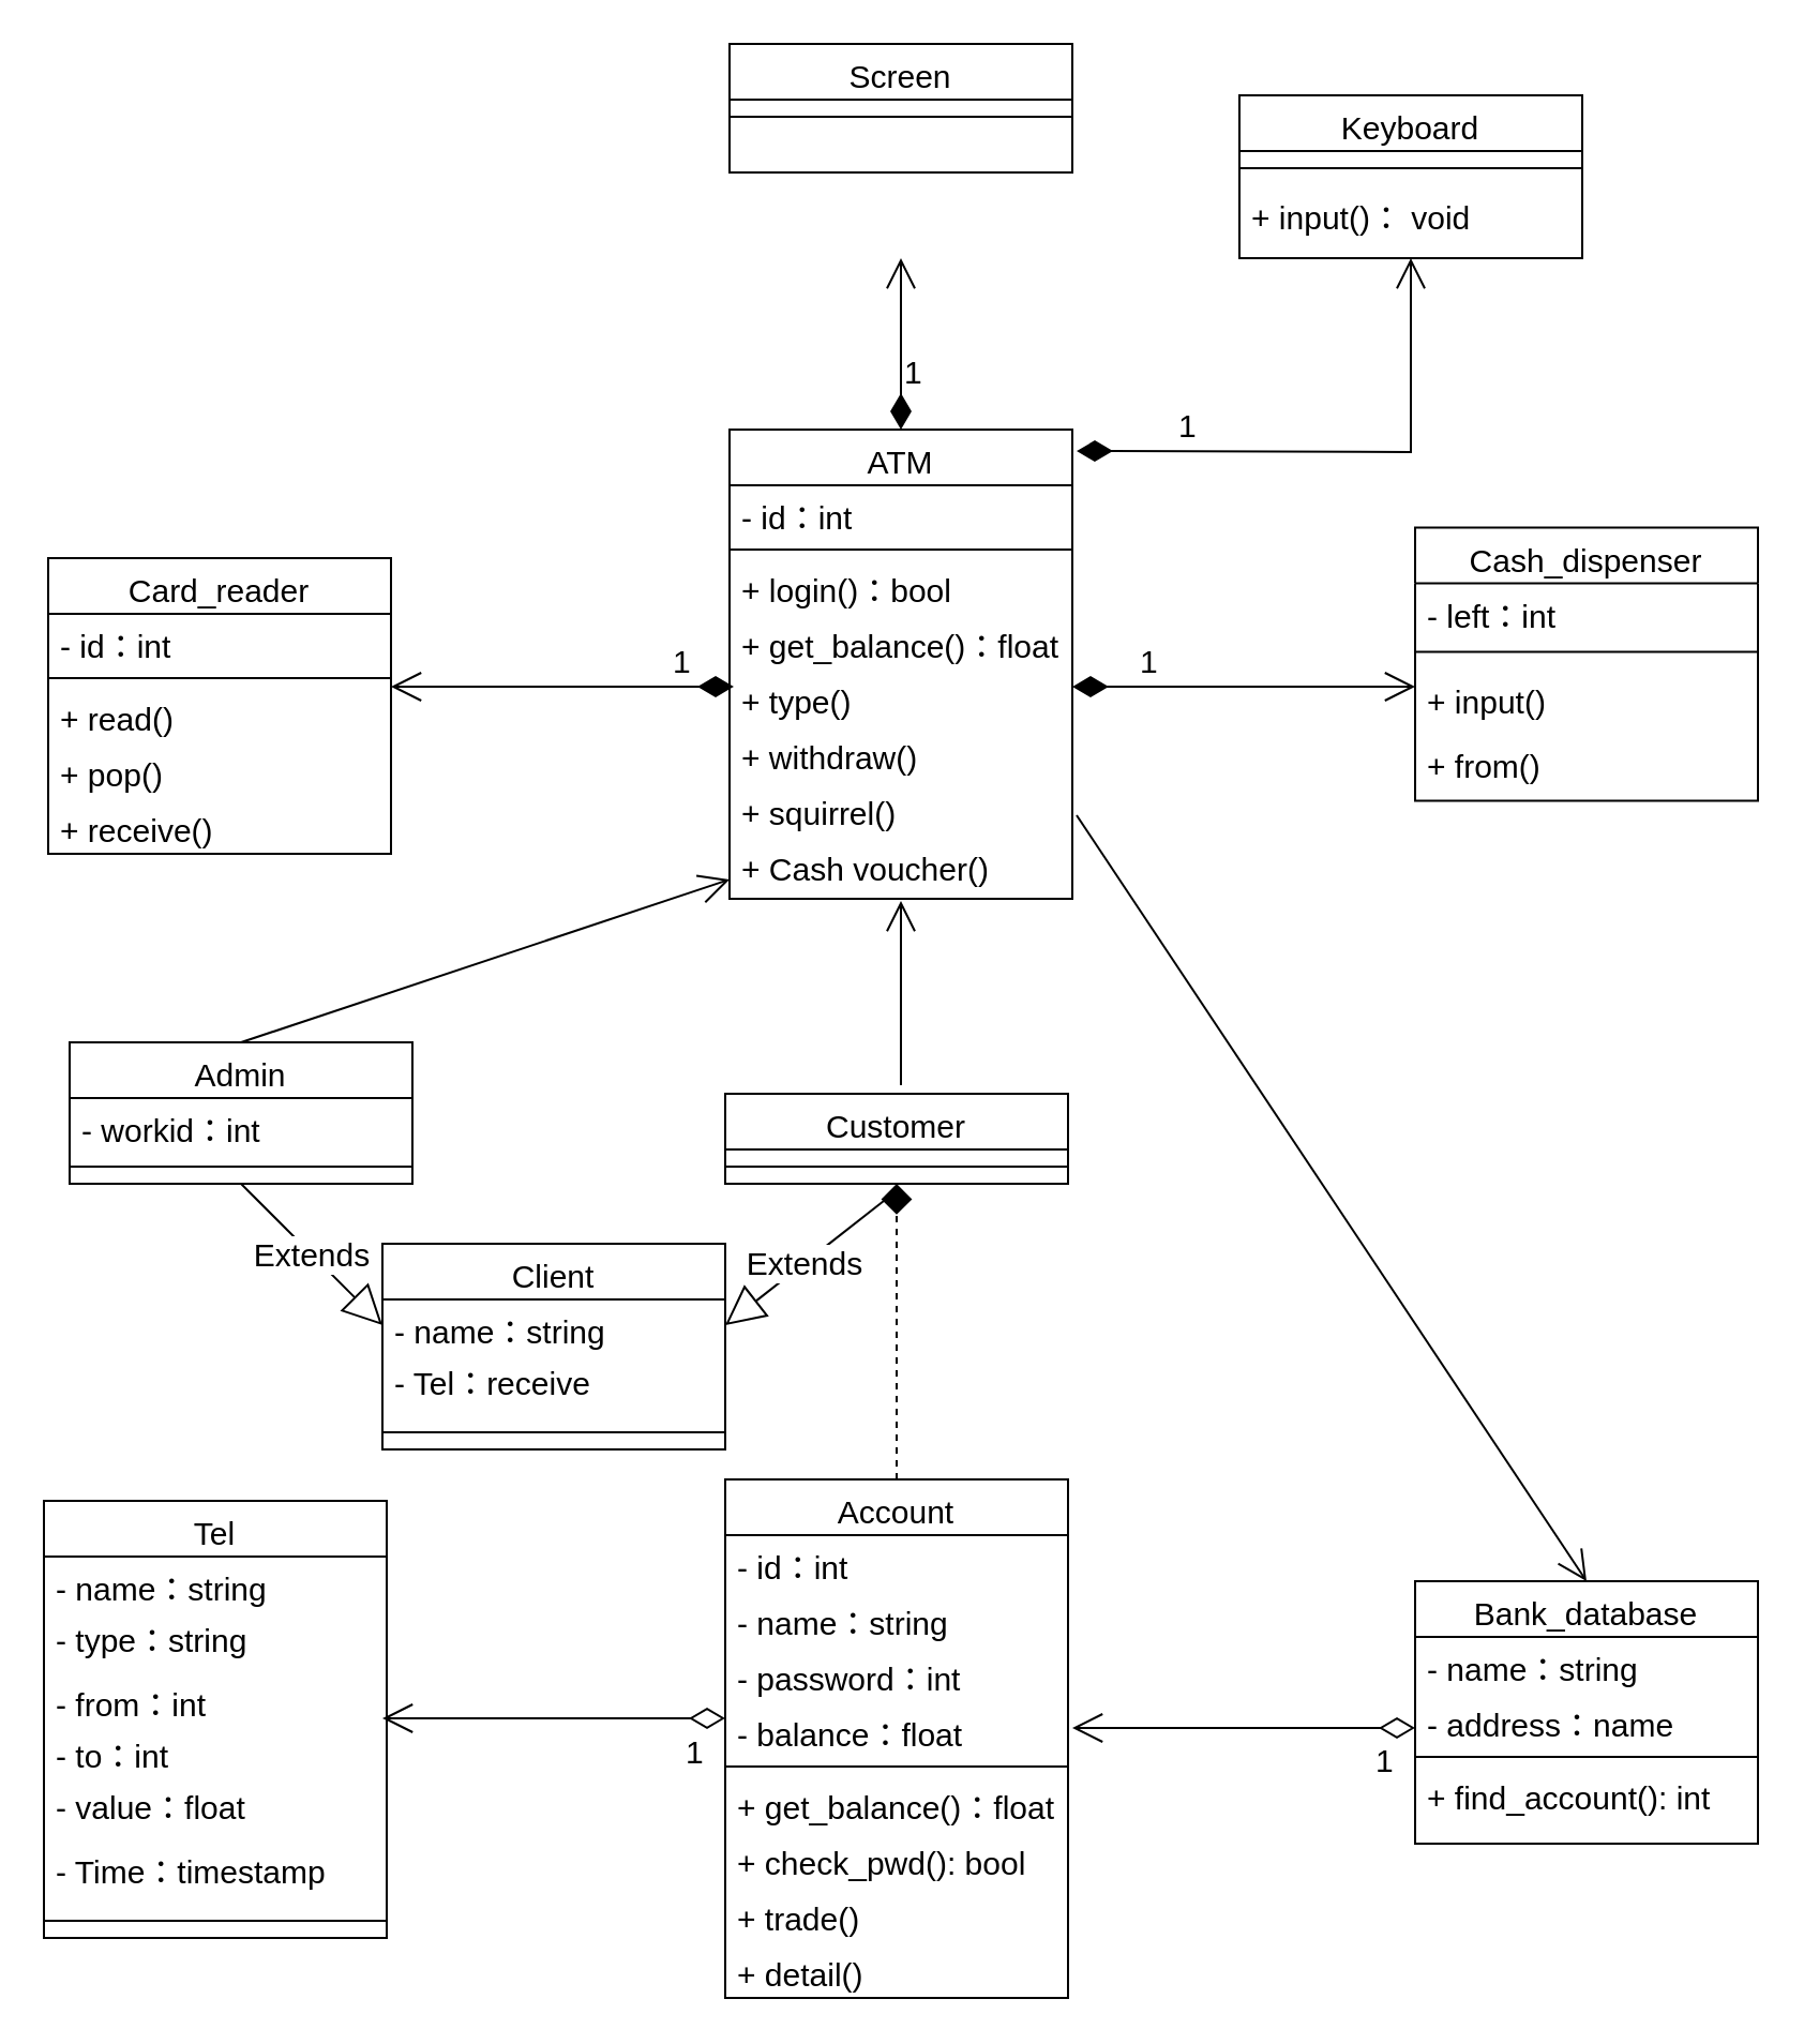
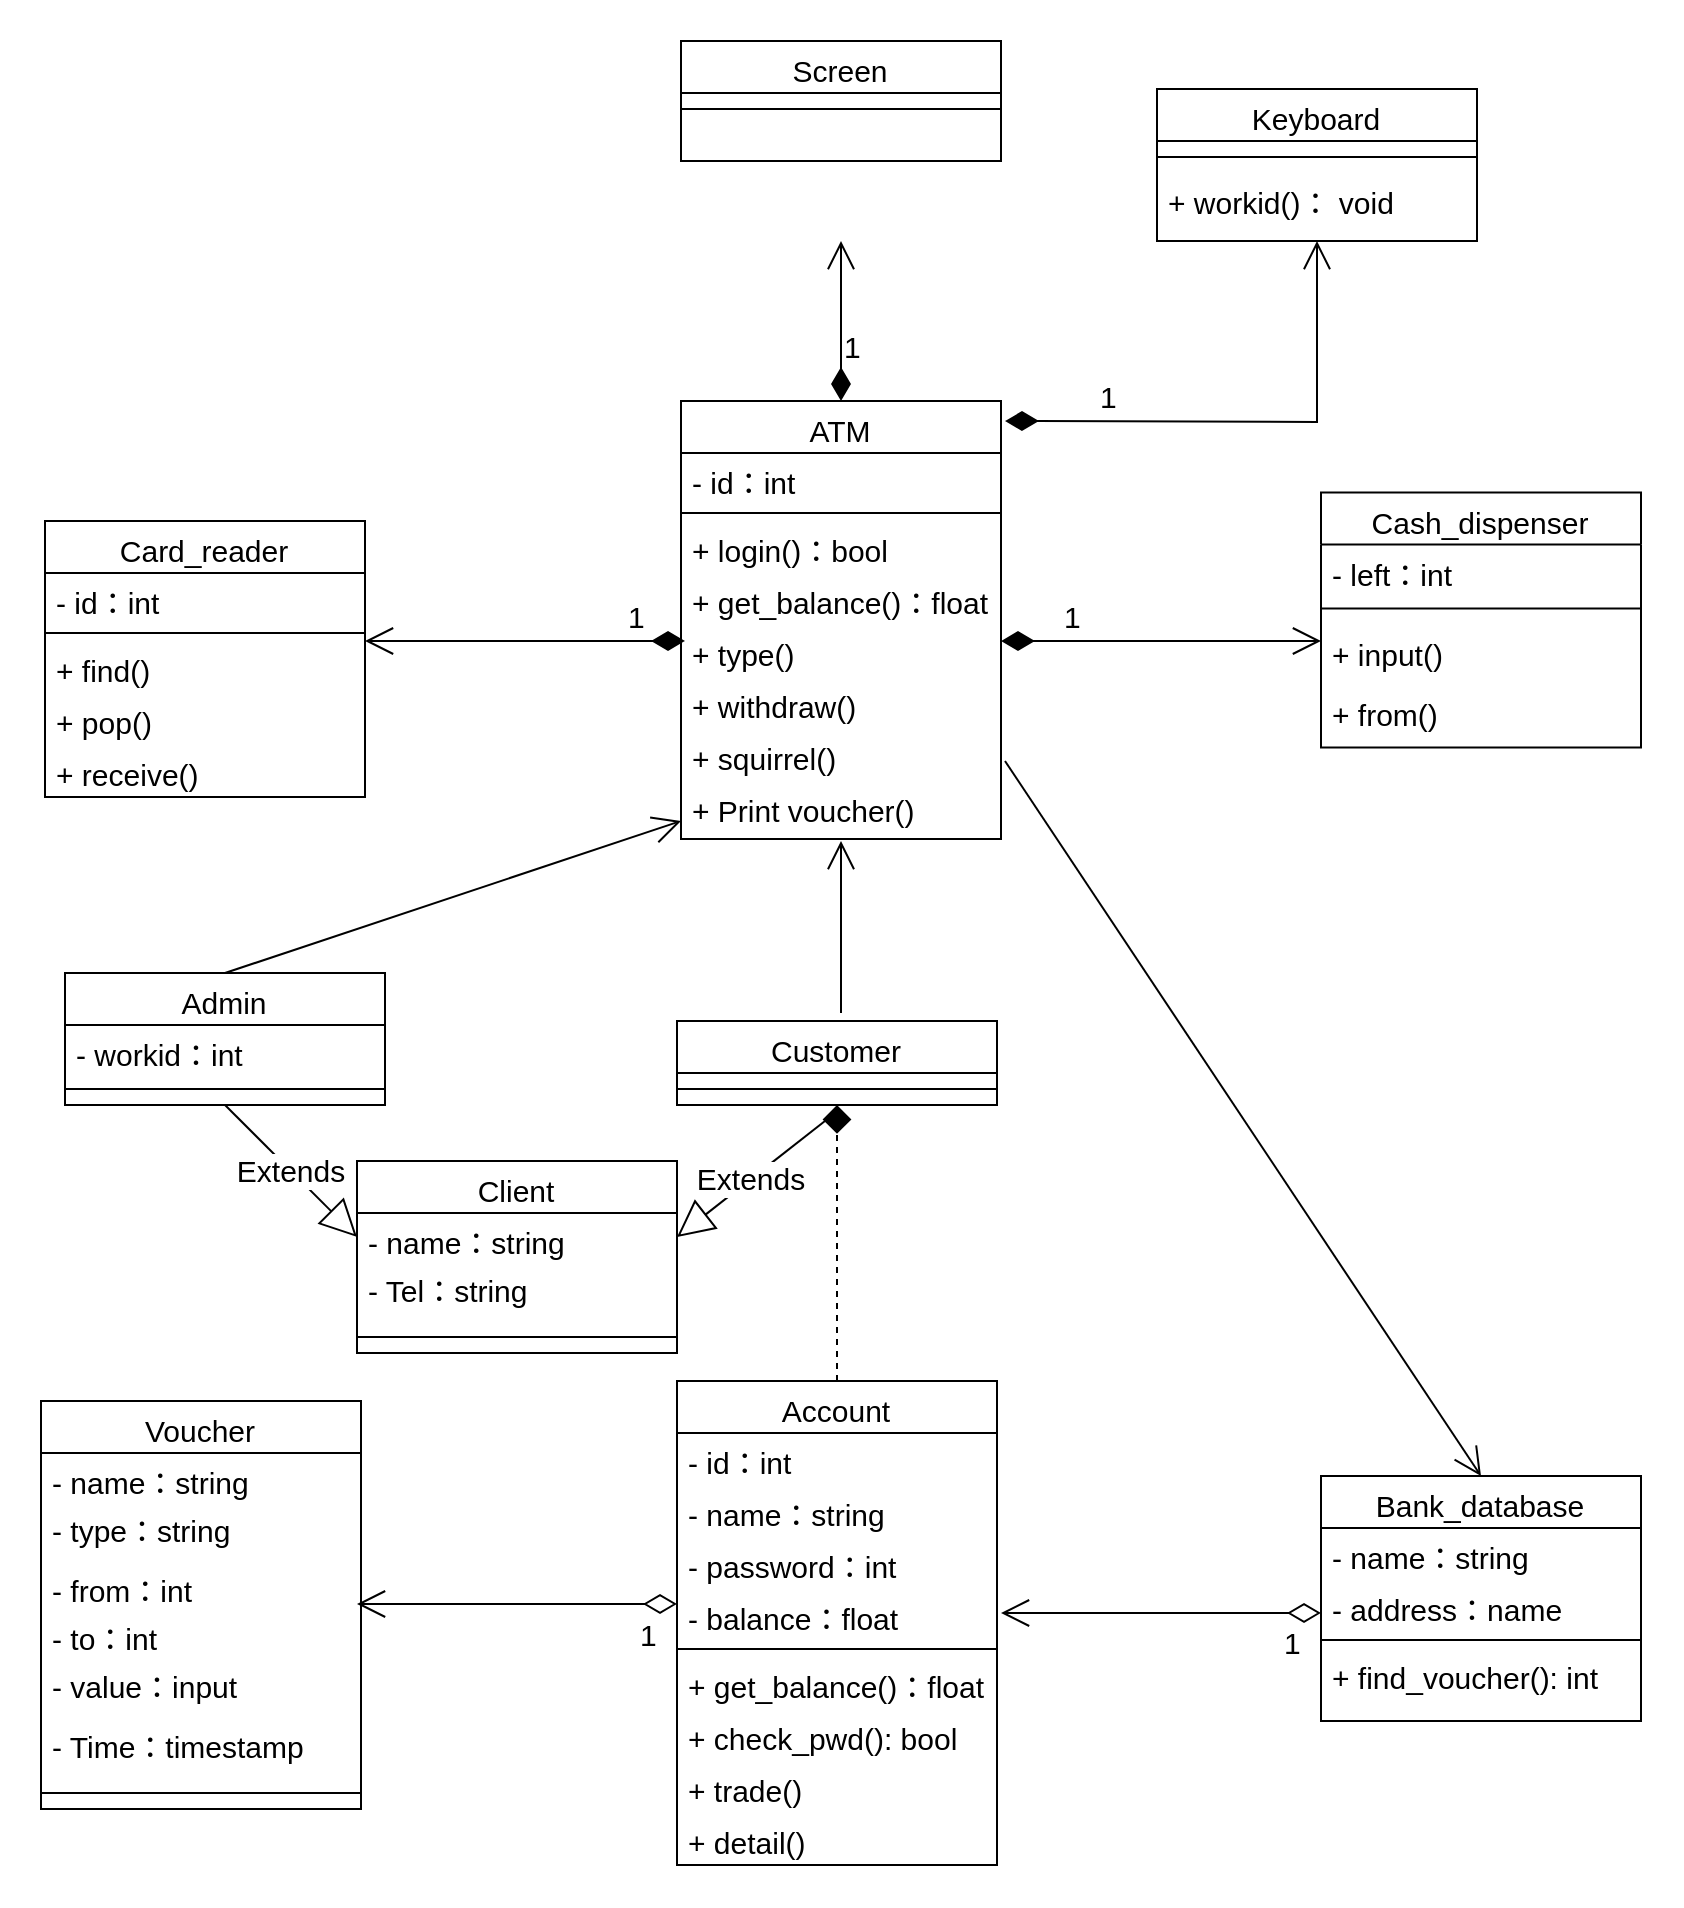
- <mxCell id="17" value="+ input()： void" style="text;align=left;verticalAlign=top;spacingLeft=4;spacingRight=4;overflow=hidden;rotatable=0;points=[[0,0.5],[1,0.5]];portConstraint=eastwest;fontStyle=0;fontSize=15;" vertex="1" parent="15"><mxGeometry y="42" width="160" height="26" as="geometry" /></mxCell>
+ <mxCell id="17" value="+ workid()： void" style="text;align=left;verticalAlign=top;spacingLeft=4;spacingRight=4;overflow=hidden;rotatable=0;points=[[0,0.5],[1,0.5]];portConstraint=eastwest;fontStyle=0;fontSize=15;" vertex="1" parent="15"><mxGeometry y="42" width="160" height="26" as="geometry" /></mxCell>
- <mxCell id="5" value="+ read()" style="text;align=left;verticalAlign=top;spacingLeft=4;spacingRight=4;overflow=hidden;rotatable=0;points=[[0,0.5],[1,0.5]];portConstraint=eastwest;fontStyle=0;fontSize=15;" parent="2" vertex="1"><mxGeometry y="60" width="160" height="26" as="geometry" /></mxCell>
+ <mxCell id="5" value="+ find()" style="text;align=left;verticalAlign=top;spacingLeft=4;spacingRight=4;overflow=hidden;rotatable=0;points=[[0,0.5],[1,0.5]];portConstraint=eastwest;fontStyle=0;fontSize=15;" parent="2" vertex="1"><mxGeometry y="60" width="160" height="26" as="geometry" /></mxCell>
- <mxCell id="28" value="+ Cash voucher()" style="text;align=left;verticalAlign=top;spacingLeft=4;spacingRight=4;overflow=hidden;rotatable=0;points=[[0,0.5],[1,0.5]];portConstraint=eastwest;fontStyle=0;fontSize=15;" vertex="1" parent="20"><mxGeometry y="190" width="160" height="26" as="geometry" /></mxCell>
+ <mxCell id="28" value="+ Print voucher()" style="text;align=left;verticalAlign=top;spacingLeft=4;spacingRight=4;overflow=hidden;rotatable=0;points=[[0,0.5],[1,0.5]];portConstraint=eastwest;fontStyle=0;fontSize=15;" vertex="1" parent="20"><mxGeometry y="190" width="160" height="26" as="geometry" /></mxCell>
- <mxCell id="66" value="- Tel：receive" style="text;align=left;verticalAlign=top;spacingLeft=4;spacingRight=4;overflow=hidden;rotatable=0;points=[[0,0.5],[1,0.5]];portConstraint=eastwest;fontStyle=0;fontSize=15;" vertex="1" parent="64"><mxGeometry y="50" width="160" height="30" as="geometry" /></mxCell>
+ <mxCell id="66" value="- Tel：string" style="text;align=left;verticalAlign=top;spacingLeft=4;spacingRight=4;overflow=hidden;rotatable=0;points=[[0,0.5],[1,0.5]];portConstraint=eastwest;fontStyle=0;fontSize=15;" vertex="1" parent="64"><mxGeometry y="50" width="160" height="30" as="geometry" /></mxCell>
- <mxCell id="34" value="Tel" style="swimlane;fontStyle=0;align=center;verticalAlign=top;childLayout=stackLayout;horizontal=1;startSize=26;horizontalStack=0;resizeParent=1;resizeLast=0;collapsible=1;marginBottom=0;rounded=0;shadow=0;strokeWidth=1;fontSize=15;" vertex="1" parent="1"><mxGeometry x="20" y="700" width="160" height="204" as="geometry"><mxRectangle x="550" y="140" width="160" height="26" as="alternateBounds" /></mxGeometry></mxCell>
+ <mxCell id="34" value="Voucher" style="swimlane;fontStyle=0;align=center;verticalAlign=top;childLayout=stackLayout;horizontal=1;startSize=26;horizontalStack=0;resizeParent=1;resizeLast=0;collapsible=1;marginBottom=0;rounded=0;shadow=0;strokeWidth=1;fontSize=15;" vertex="1" parent="1"><mxGeometry x="20" y="700" width="160" height="204" as="geometry"><mxRectangle x="550" y="140" width="160" height="26" as="alternateBounds" /></mxGeometry></mxCell>
- <mxCell id="56" value="+ find_account(): int" style="text;align=left;verticalAlign=top;spacingLeft=4;spacingRight=4;overflow=hidden;rotatable=0;points=[[0,0.5],[1,0.5]];portConstraint=eastwest;fontStyle=0;fontSize=15;" vertex="1" parent="52"><mxGeometry y="86" width="160" height="26" as="geometry" /></mxCell>
+ <mxCell id="56" value="+ find_voucher(): int" style="text;align=left;verticalAlign=top;spacingLeft=4;spacingRight=4;overflow=hidden;rotatable=0;points=[[0,0.5],[1,0.5]];portConstraint=eastwest;fontStyle=0;fontSize=15;" vertex="1" parent="52"><mxGeometry y="86" width="160" height="26" as="geometry" /></mxCell>
- <mxCell id="39" value="- value：float" style="text;align=left;verticalAlign=top;spacingLeft=4;spacingRight=4;overflow=hidden;rotatable=0;points=[[0,0.5],[1,0.5]];portConstraint=eastwest;fontStyle=0;fontSize=15;" vertex="1" parent="34"><mxGeometry y="128" width="160" height="30" as="geometry" /></mxCell>
+ <mxCell id="39" value="- value：input" style="text;align=left;verticalAlign=top;spacingLeft=4;spacingRight=4;overflow=hidden;rotatable=0;points=[[0,0.5],[1,0.5]];portConstraint=eastwest;fontStyle=0;fontSize=15;" vertex="1" parent="34"><mxGeometry y="128" width="160" height="30" as="geometry" /></mxCell>
